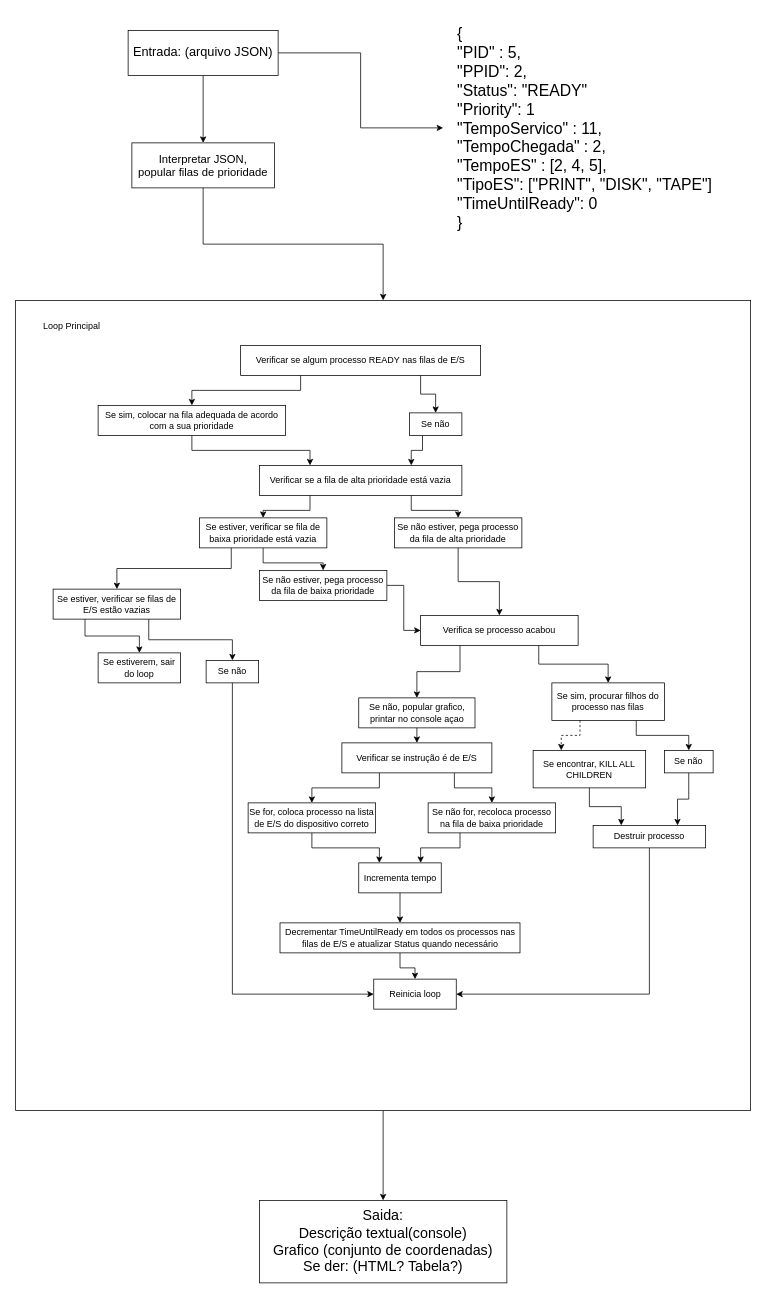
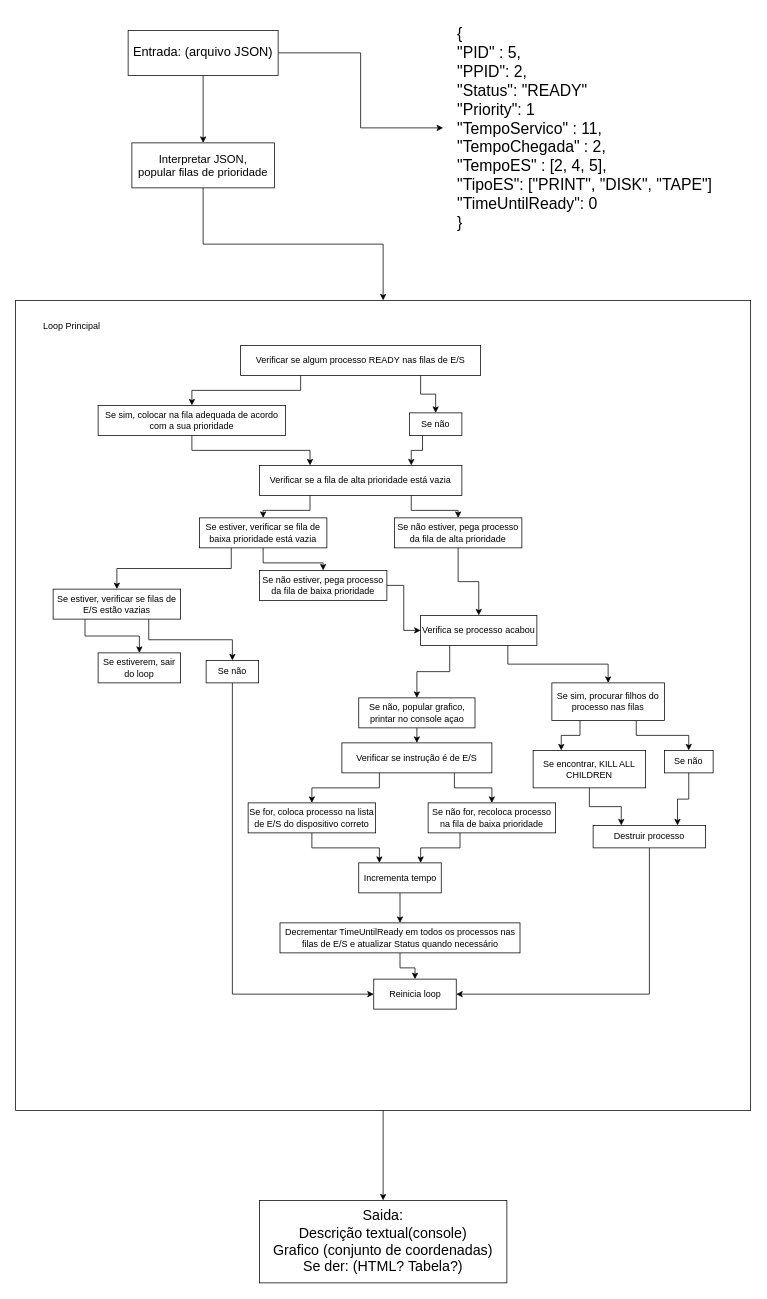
- <mxCell id="47" value="Verifica se processo acabou" style="rounded=0;whiteSpace=wrap;html=1;" parent="1" vertex="1"><mxGeometry x="560" y="820" width="210" height="40" as="geometry" /></mxCell>
+ <mxCell id="47" value="Verifica se processo acabou" style="rounded=0;whiteSpace=wrap;html=1;" parent="1" vertex="1"><mxGeometry x="560" y="820" width="155" height="40" as="geometry" /></mxCell>
- <mxCell id="48" style="edgeStyle=orthogonalEdgeStyle;rounded=0;orthogonalLoop=1;jettySize=auto;html=1;exitX=0.25;exitY=1;exitDx=0;exitDy=0;entryX=0.25;entryY=0;entryDx=0;entryDy=0;dashed=1;" parent="1" source="50" target="54" edge="1"><mxGeometry relative="1" as="geometry" /></mxCell>
+ <mxCell id="48" style="edgeStyle=orthogonalEdgeStyle;rounded=0;orthogonalLoop=1;jettySize=auto;html=1;exitX=0.25;exitY=1;exitDx=0;exitDy=0;entryX=0.25;entryY=0;entryDx=0;entryDy=0;" parent="1" source="50" target="54" edge="1"><mxGeometry relative="1" as="geometry" /></mxCell>
